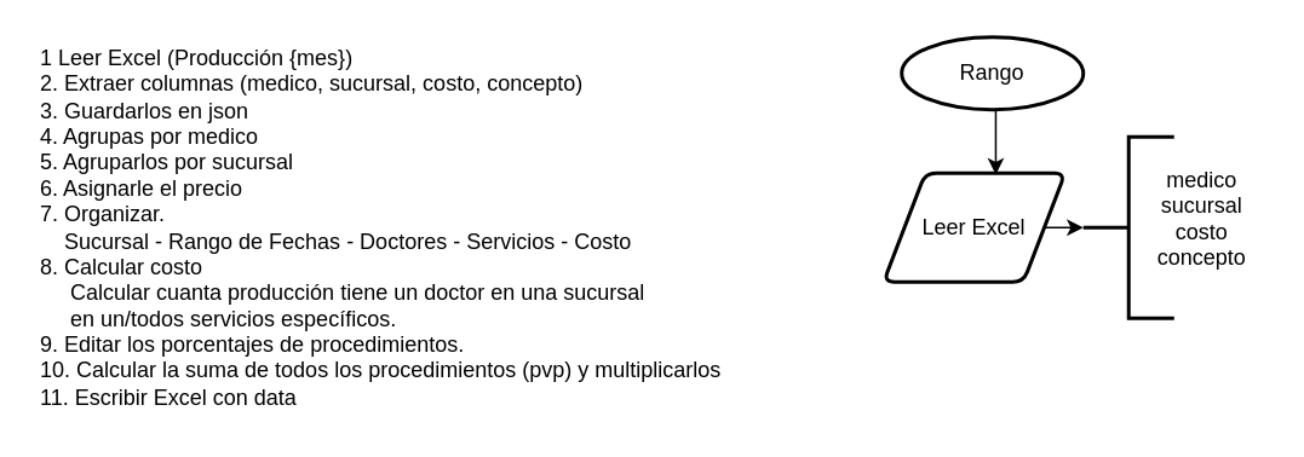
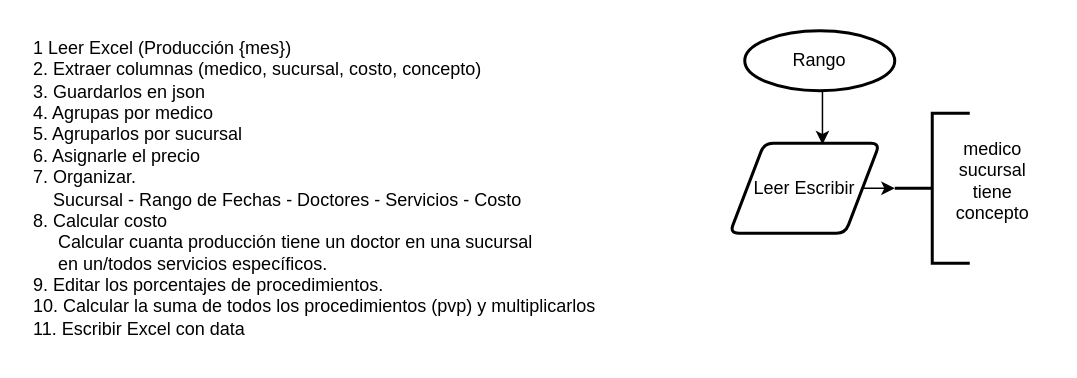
- <mxCell id="8" value="&lt;span style=&quot;text-align: left;&quot;&gt;medico&lt;/span&gt;&lt;div&gt;&lt;span style=&quot;text-align: left;&quot;&gt;sucursal&lt;/span&gt;&lt;/div&gt;&lt;div&gt;&lt;span style=&quot;text-align: left;&quot;&gt;costo&lt;/span&gt;&lt;/div&gt;&lt;div&gt;&lt;span style=&quot;text-align: left;&quot;&gt;concepto&lt;/span&gt;&lt;/div&gt;" style="text;html=1;align=center;verticalAlign=middle;resizable=0;points=[];autosize=1;strokeColor=none;fillColor=none;" vertex="1" parent="1"><mxGeometry x="626" y="85" width="70" height="70" as="geometry" /></mxCell>
+ <mxCell id="8" value="&lt;span style=&quot;text-align: left;&quot;&gt;medico&lt;/span&gt;&lt;div&gt;&lt;span style=&quot;text-align: left;&quot;&gt;sucursal&lt;/span&gt;&lt;/div&gt;&lt;div&gt;&lt;span style=&quot;text-align: left;&quot;&gt;tiene&lt;/span&gt;&lt;/div&gt;&lt;div&gt;&lt;span style=&quot;text-align: left;&quot;&gt;concepto&lt;/span&gt;&lt;/div&gt;" style="text;html=1;align=center;verticalAlign=middle;resizable=0;points=[];autosize=1;strokeColor=none;fillColor=none;" vertex="1" parent="1"><mxGeometry x="626" y="85" width="70" height="70" as="geometry" /></mxCell>
- <mxCell id="4" value="Leer Excel" style="shape=parallelogram;html=1;strokeWidth=2;perimeter=parallelogramPerimeter;whiteSpace=wrap;rounded=1;arcSize=12;size=0.23;" vertex="1" parent="1"><mxGeometry x="486" y="95" width="100" height="60" as="geometry" /></mxCell>
+ <mxCell id="4" value="Leer Escribir" style="shape=parallelogram;html=1;strokeWidth=2;perimeter=parallelogramPerimeter;whiteSpace=wrap;rounded=1;arcSize=12;size=0.23;" vertex="1" parent="1"><mxGeometry x="486" y="95" width="100" height="60" as="geometry" /></mxCell>
